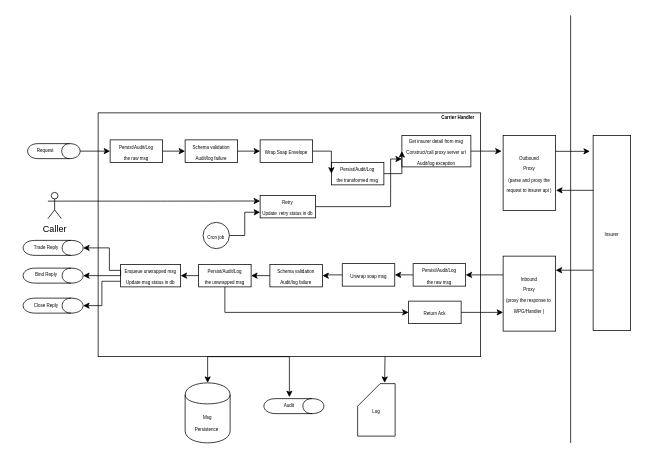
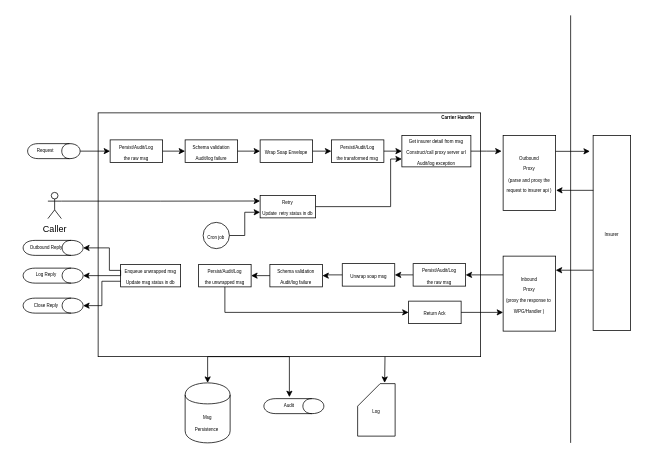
- <mxCell id="32" value="&lt;font style=&quot;font-size: 6px&quot;&gt;Persist/Audit/Log&lt;br&gt;the transformed msg&lt;br&gt;&lt;/font&gt;" style="rounded=0;whiteSpace=wrap;html=1;fillColor=none;" parent="1" vertex="1"><mxGeometry x="441" y="216" width="70" height="30" as="geometry" /></mxCell>
+ <mxCell id="32" value="&lt;font style=&quot;font-size: 6px&quot;&gt;Persist/Audit/Log&lt;br&gt;the transformed msg&lt;br&gt;&lt;/font&gt;" style="rounded=0;whiteSpace=wrap;html=1;fillColor=none;" parent="1" vertex="1"><mxGeometry x="441" y="186" width="70" height="30" as="geometry" /></mxCell>
- <mxCell id="8" value="&lt;font style=&quot;font-size: 6px&quot;&gt;Trade Reply&lt;/font&gt;" style="rounded=0;whiteSpace=wrap;html=1;strokeColor=none;fillColor=none;" parent="1" vertex="1"><mxGeometry x="21" y="318" width="80" height="20" as="geometry" /></mxCell>
+ <mxCell id="8" value="&lt;font style=&quot;font-size: 6px&quot;&gt;Outbound Reply&lt;/font&gt;" style="rounded=0;whiteSpace=wrap;html=1;strokeColor=none;fillColor=none;" parent="1" vertex="1"><mxGeometry x="21" y="318" width="80" height="20" as="geometry" /></mxCell>
- <mxCell id="16" value="&lt;font style=&quot;font-size: 6px&quot;&gt;Bind Reply&lt;/font&gt;" style="rounded=0;whiteSpace=wrap;html=1;strokeColor=none;fillColor=none;" parent="1" vertex="1"><mxGeometry x="21" y="354" width="80" height="20" as="geometry" /></mxCell>
+ <mxCell id="16" value="&lt;font style=&quot;font-size: 6px&quot;&gt;Log Reply&lt;/font&gt;" style="rounded=0;whiteSpace=wrap;html=1;strokeColor=none;fillColor=none;" parent="1" vertex="1"><mxGeometry x="21" y="354" width="80" height="20" as="geometry" /></mxCell>
- <mxCell id="41" style="edgeStyle=orthogonalEdgeStyle;rounded=0;orthogonalLoop=1;jettySize=auto;html=1;exitX=0;exitY=0.5;exitDx=0;exitDy=0;entryX=1;entryY=0.5;entryDx=0;entryDy=0;" parent="1" source="42" target="47" edge="1"><mxGeometry relative="1" as="geometry" /></mxCell>
